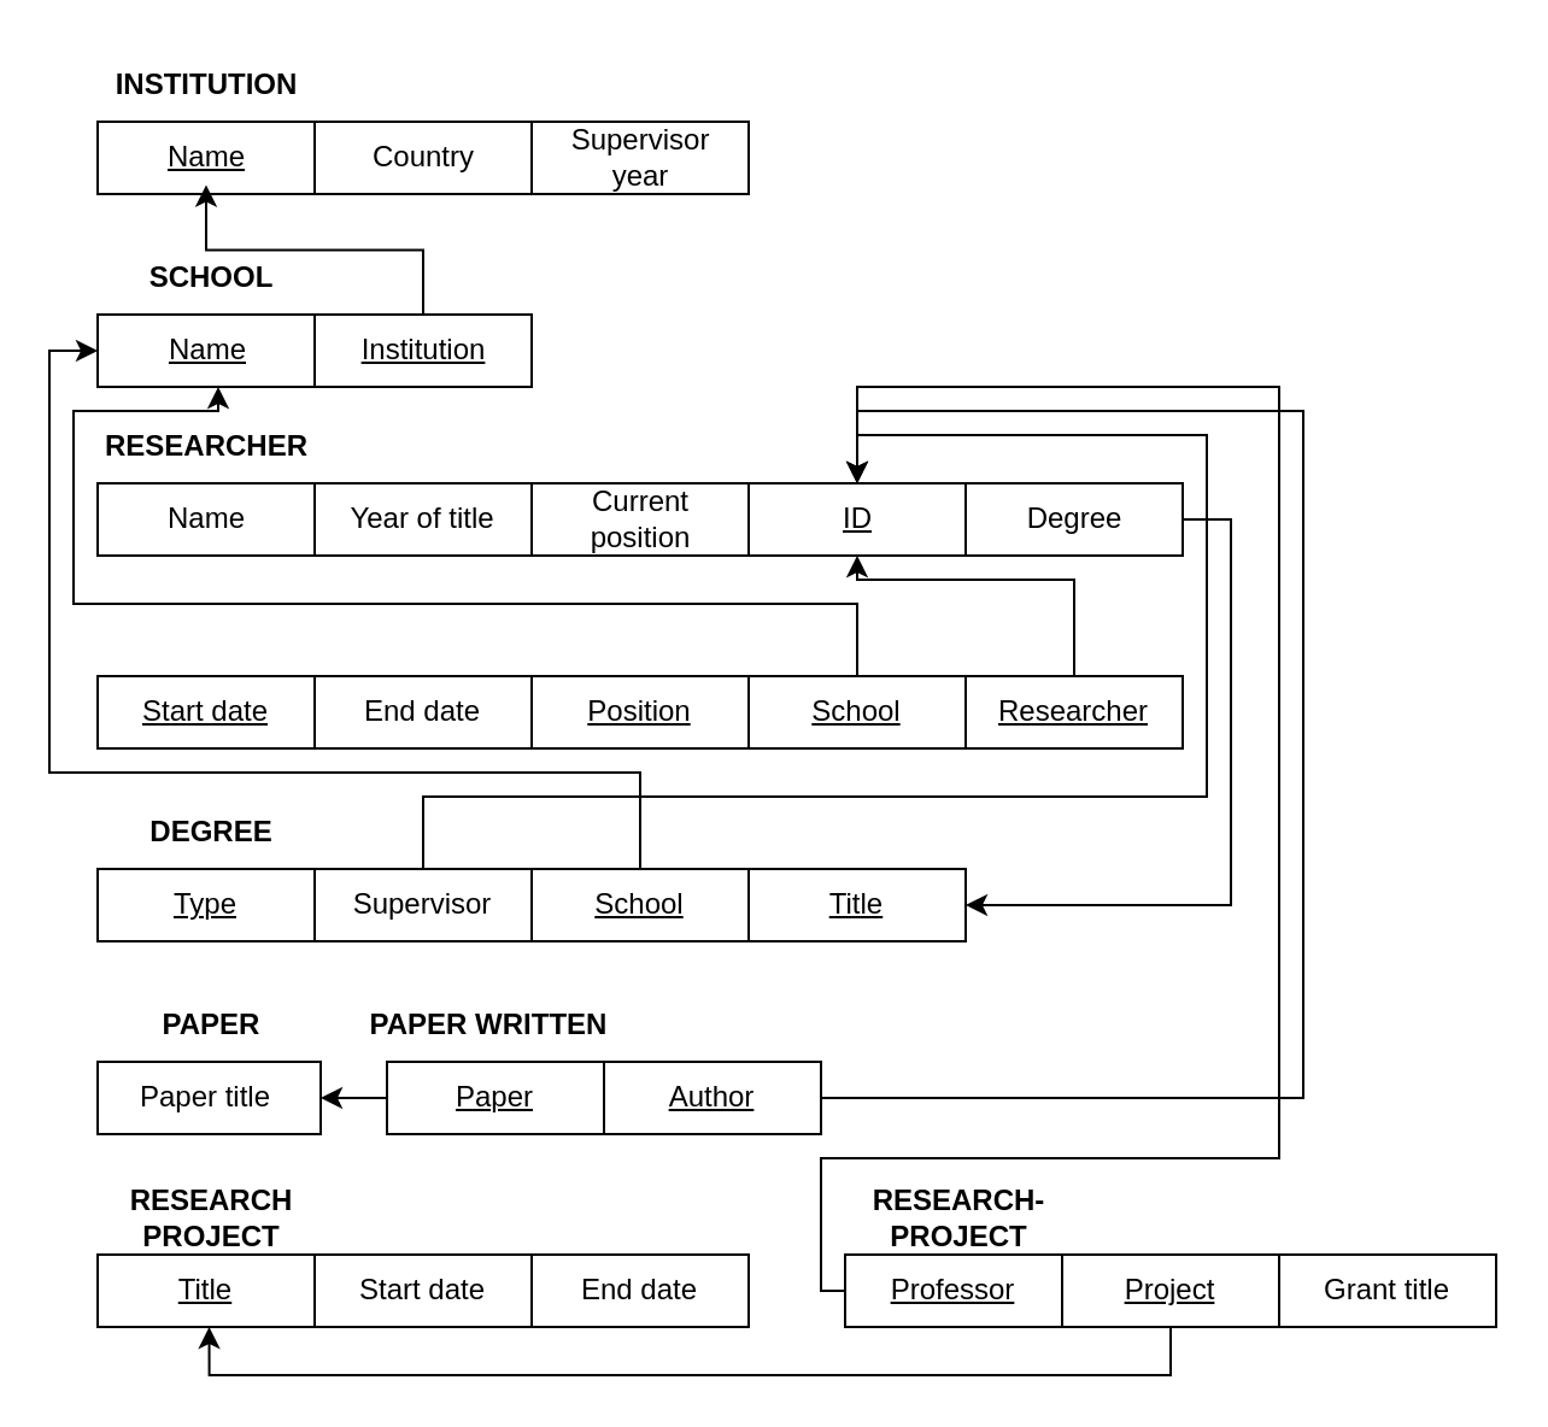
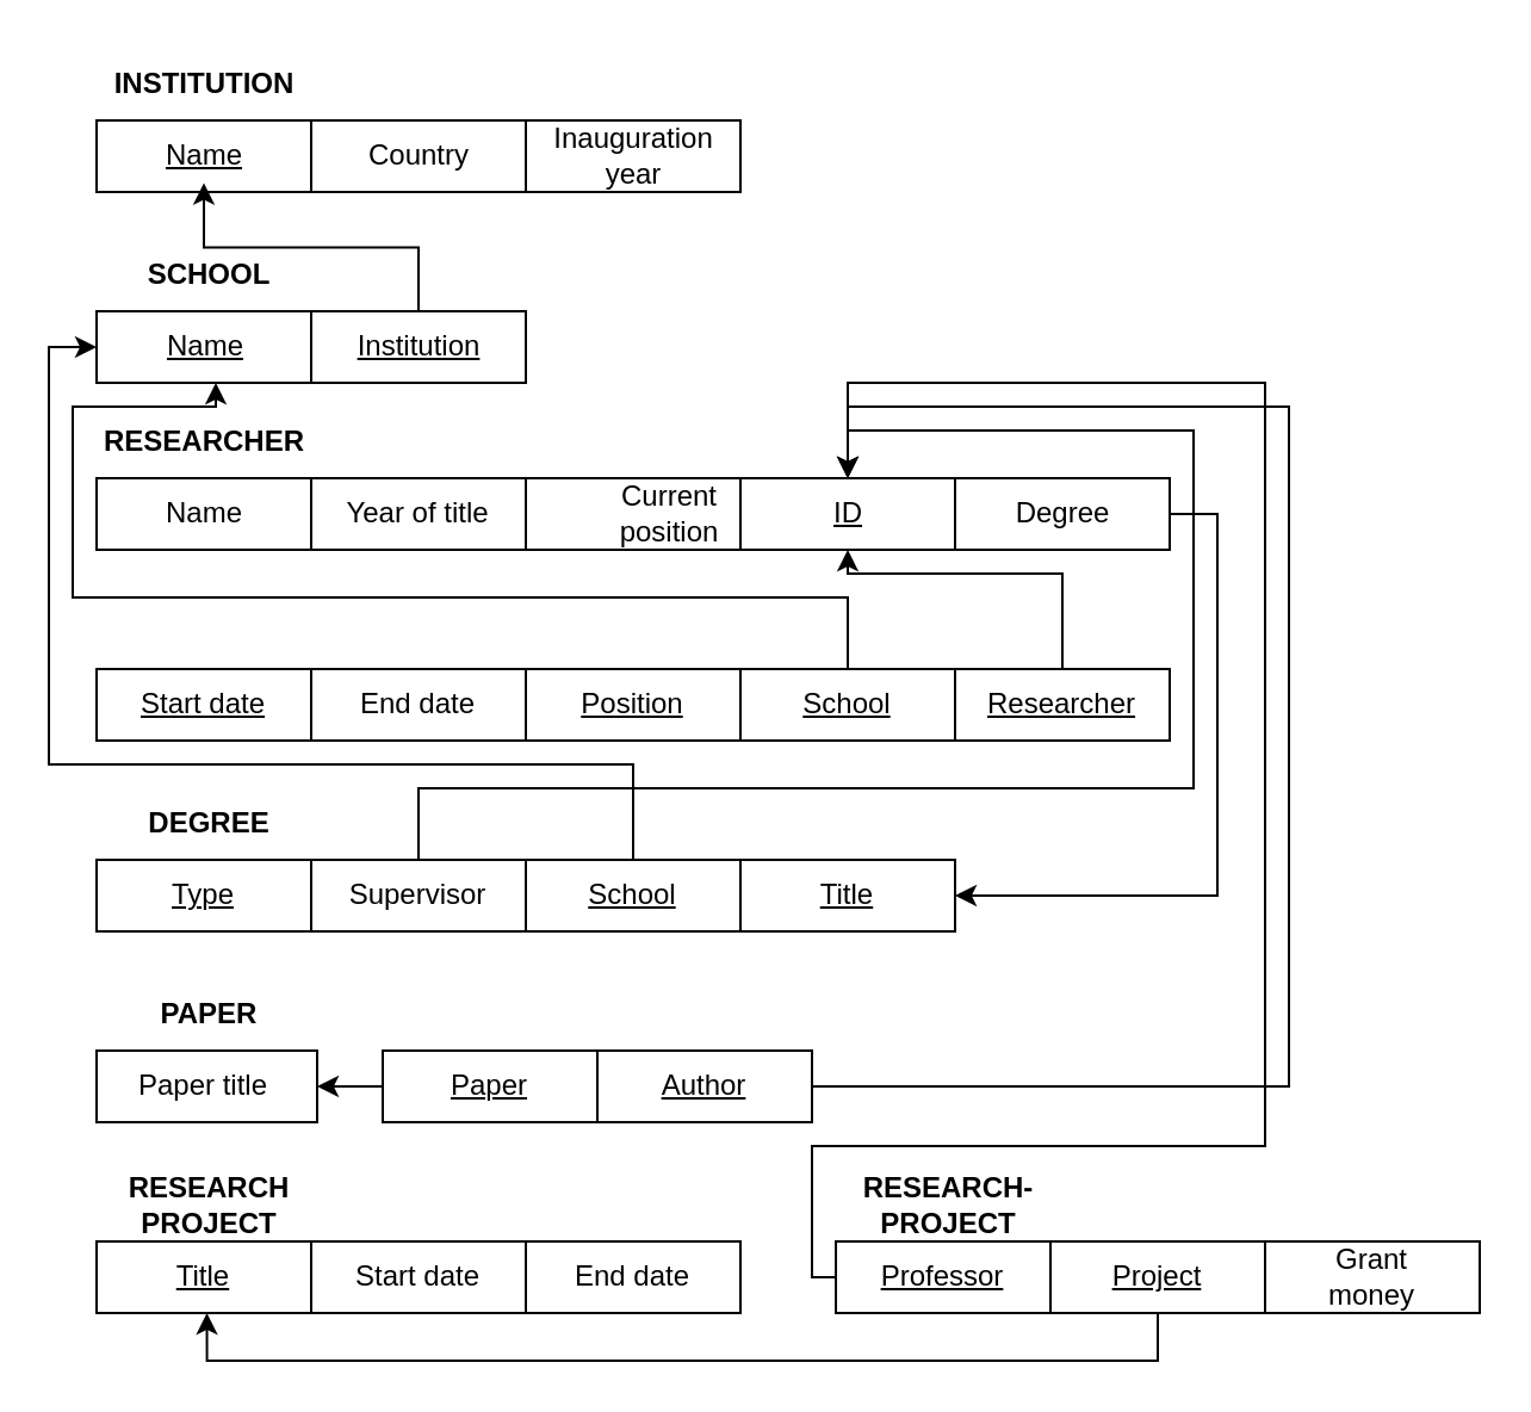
- <mxCell id="8" value="Supervisor year" style="text;html=1;strokeColor=none;fillColor=none;align=center;verticalAlign=middle;whiteSpace=wrap;rounded=0;" vertex="1" parent="6"><mxGeometry x="22.5" y="3.75" width="45" height="22.5" as="geometry" /></mxCell>
+ <mxCell id="8" value="Inauguration year" style="text;html=1;strokeColor=none;fillColor=none;align=center;verticalAlign=middle;whiteSpace=wrap;rounded=0;" vertex="1" parent="6"><mxGeometry x="22.5" y="3.75" width="45" height="22.5" as="geometry" /></mxCell>
- <mxCell id="26" value="Current position" style="text;html=1;strokeColor=none;fillColor=none;align=center;verticalAlign=middle;whiteSpace=wrap;rounded=0;" vertex="1" parent="24"><mxGeometry x="22.5" y="3.75" width="45" height="22.5" as="geometry" /></mxCell>
+ <mxCell id="26" value="Current position" style="text;html=1;strokeColor=none;fillColor=none;align=center;verticalAlign=middle;whiteSpace=wrap;rounded=0;" vertex="1" parent="24"><mxGeometry x="37.5" y="3.75" width="45" height="22.5" as="geometry" /></mxCell>
- <mxCell id="76" value="&lt;b&gt;PAPER WRITTEN&lt;br&gt;&lt;/b&gt;" style="text;html=1;strokeColor=none;fillColor=none;align=center;verticalAlign=middle;whiteSpace=wrap;rounded=0;" vertex="1" parent="1"><mxGeometry x="150" y="410" width="105" height="30" as="geometry" /></mxCell>
- <mxCell id="101" value="Grant title" style="text;html=1;strokeColor=none;fillColor=none;align=center;verticalAlign=middle;whiteSpace=wrap;rounded=0;" vertex="1" parent="99"><mxGeometry x="10" y="3.75" width="70" height="22.5" as="geometry" /></mxCell>
+ <mxCell id="101" value="Grant money" style="text;html=1;strokeColor=none;fillColor=none;align=center;verticalAlign=middle;whiteSpace=wrap;rounded=0;" vertex="1" parent="99"><mxGeometry x="10" y="3.75" width="70" height="22.5" as="geometry" /></mxCell>
